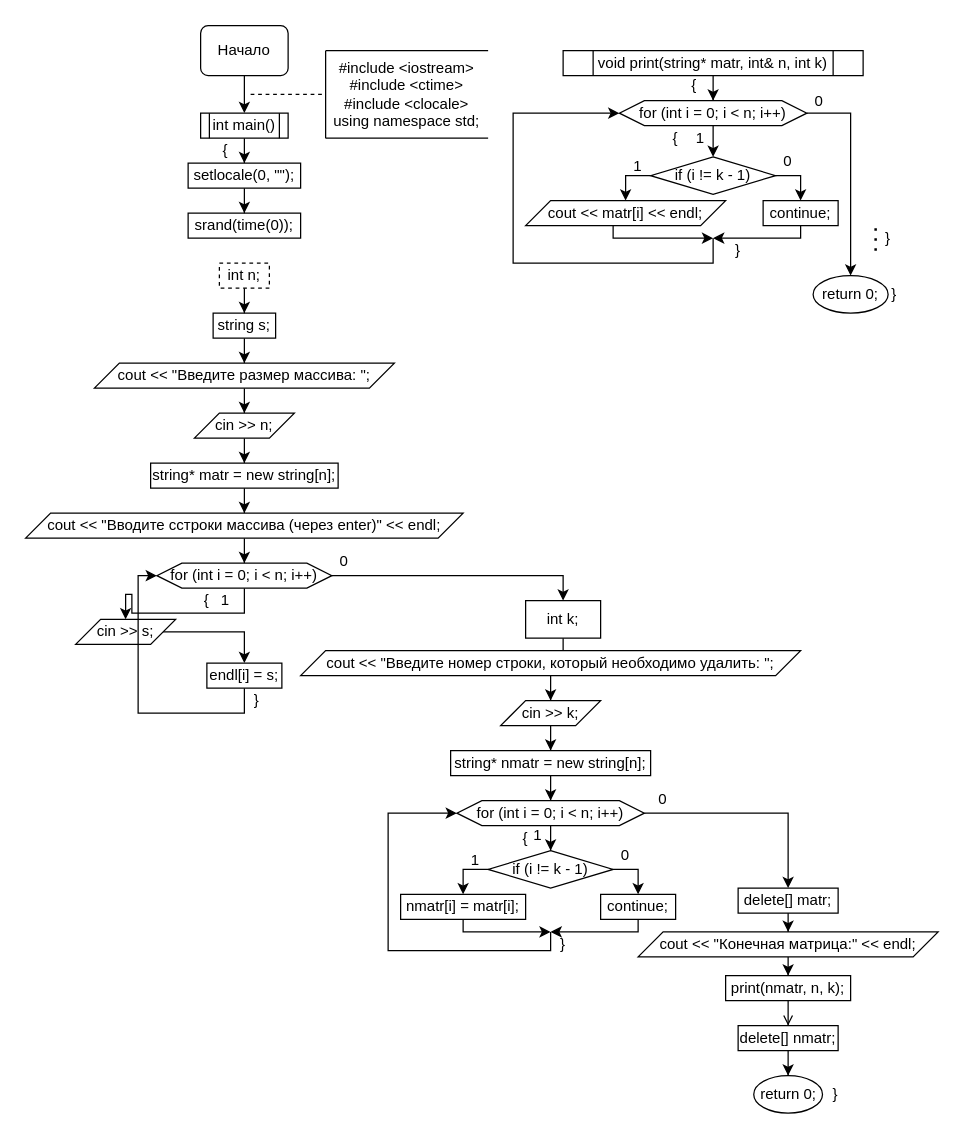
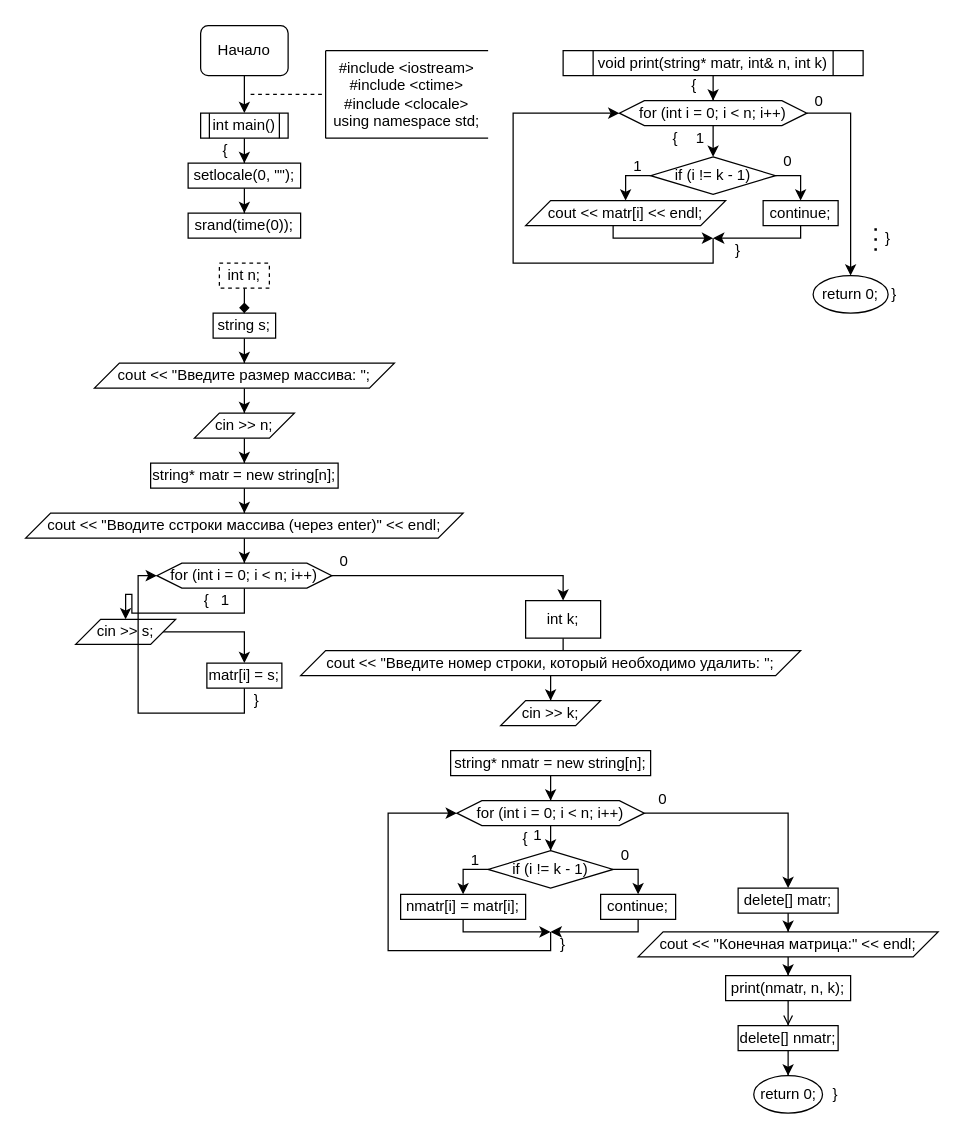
- <mxCell id="13" style="edgeStyle=orthogonalEdgeStyle;rounded=0;orthogonalLoop=1;jettySize=auto;html=1;entryX=0.5;entryY=0;entryDx=0;entryDy=0;" edge="1" parent="1" source="14" target="12"><mxGeometry relative="1" as="geometry" /></mxCell>
+ <mxCell id="13" style="edgeStyle=orthogonalEdgeStyle;rounded=0;orthogonalLoop=1;jettySize=auto;html=1;entryX=0.5;entryY=0;entryDx=0;entryDy=0;endArrow=diamond;" edge="1" parent="1" source="14" target="12"><mxGeometry relative="1" as="geometry" /></mxCell>
- <mxCell id="57" value="endl[i] = s;" style="rounded=0;whiteSpace=wrap;html=1;" vertex="1" parent="1"><mxGeometry x="165" y="530" width="60" height="20" as="geometry" /></mxCell>
+ <mxCell id="57" value="matr[i] = s;" style="rounded=0;whiteSpace=wrap;html=1;" vertex="1" parent="1"><mxGeometry x="165" y="530" width="60" height="20" as="geometry" /></mxCell>
- <mxCell id="66" style="edgeStyle=orthogonalEdgeStyle;rounded=0;orthogonalLoop=1;jettySize=auto;html=1;entryX=0.5;entryY=0;entryDx=0;entryDy=0;" edge="1" parent="1" source="67" target="69"><mxGeometry relative="1" as="geometry" /></mxCell>
